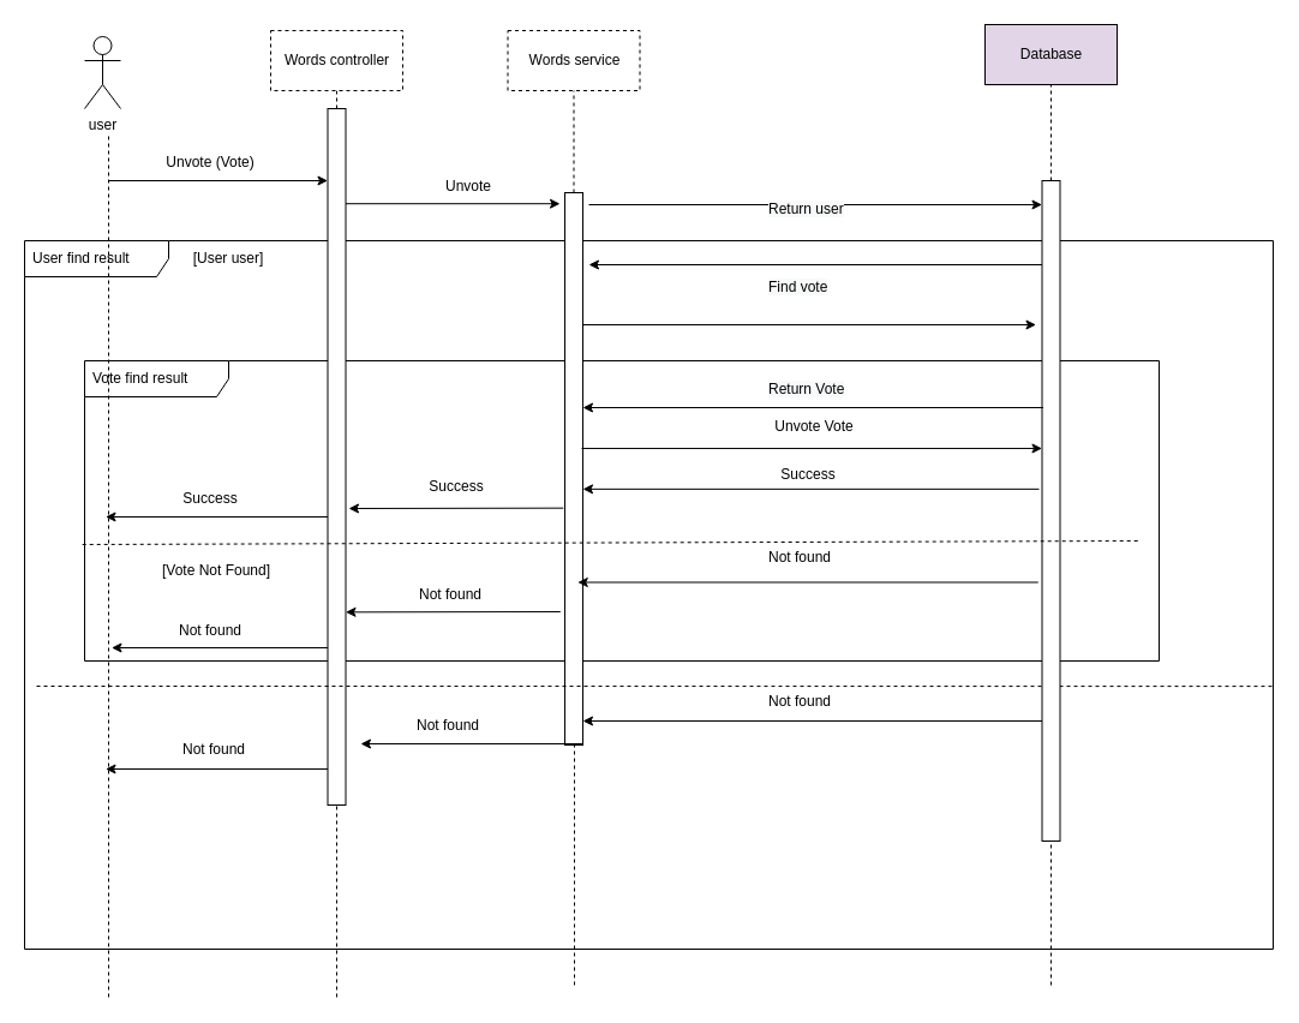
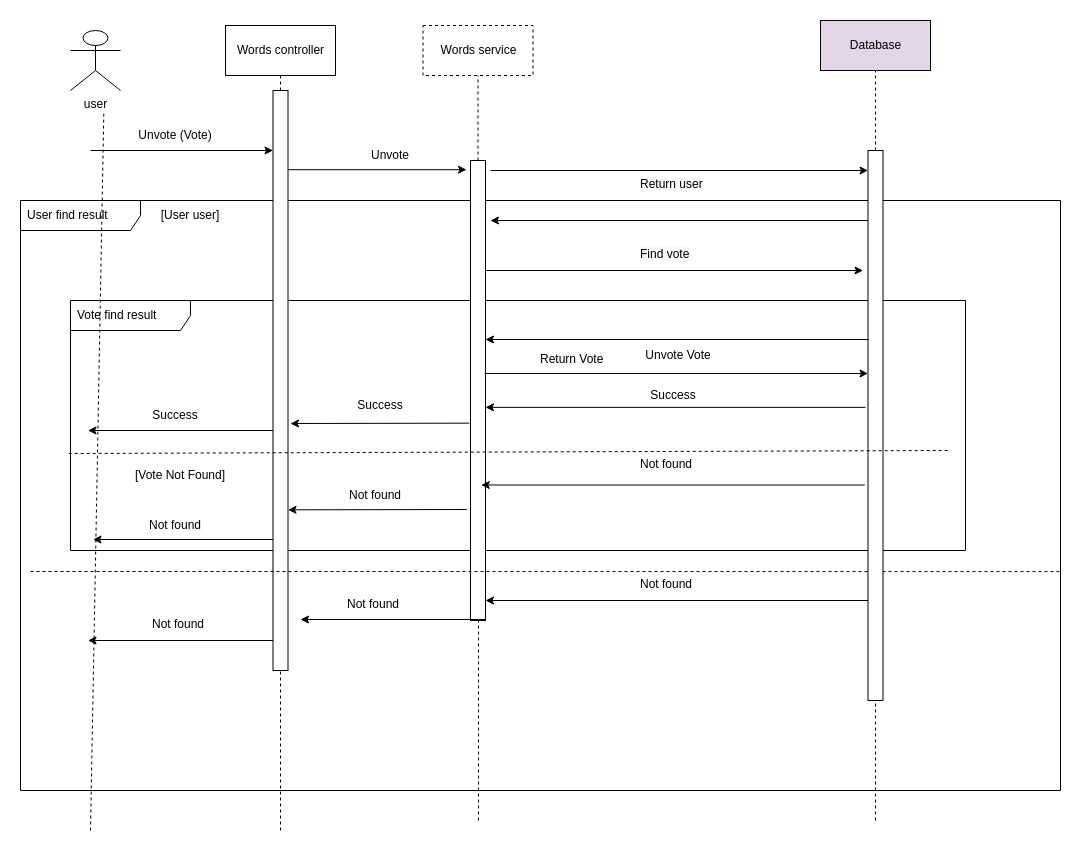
- <mxCell id="13" value="&lt;span style=&quot;&quot;&gt;Words controller&lt;/span&gt;" style="html=1;dashed=1;" vertex="1" parent="1"><mxGeometry x="225" y="25" width="110" height="50" as="geometry" /></mxCell>
+ <mxCell id="13" value="&lt;span style=&quot;&quot;&gt;Words controller&lt;/span&gt;" style="html=1;" vertex="1" parent="1"><mxGeometry x="225" y="25" width="110" height="50" as="geometry" /></mxCell>
- <mxCell id="4" value="user" style="shape=umlActor;verticalLabelPosition=bottom;verticalAlign=top;html=1;outlineConnect=0;" vertex="1" parent="1"><mxGeometry x="70" y="30" width="30" height="60" as="geometry" /></mxCell>
+ <mxCell id="4" value="user" style="shape=umlActor;verticalLabelPosition=bottom;verticalAlign=top;html=1;outlineConnect=0;" vertex="1" parent="1"><mxGeometry x="70" y="30" width="50" height="60" as="geometry" /></mxCell>
- <mxCell id="34" value="&lt;span style=&quot;color: rgb(0, 0, 0); font-family: Helvetica; font-size: 12px; font-style: normal; font-variant-ligatures: normal; font-variant-caps: normal; font-weight: 400; letter-spacing: normal; orphans: 2; text-align: center; text-indent: 0px; text-transform: none; widows: 2; word-spacing: 0px; -webkit-text-stroke-width: 0px; background-color: rgb(248, 249, 250); text-decoration-thickness: initial; text-decoration-style: initial; text-decoration-color: initial; float: none; display: inline !important;&quot;&gt;Return user&lt;/span&gt;" style="text;whiteSpace=wrap;html=1;" vertex="1" parent="1"><mxGeometry x="637.5" y="160" width="80" height="30" as="geometry" /></mxCell>
+ <mxCell id="34" value="&lt;span style=&quot;color: rgb(0, 0, 0); font-family: Helvetica; font-size: 12px; font-style: normal; font-variant-ligatures: normal; font-variant-caps: normal; font-weight: 400; letter-spacing: normal; orphans: 2; text-align: center; text-indent: 0px; text-transform: none; widows: 2; word-spacing: 0px; -webkit-text-stroke-width: 0px; background-color: rgb(248, 249, 250); text-decoration-thickness: initial; text-decoration-style: initial; text-decoration-color: initial; float: none; display: inline !important;&quot;&gt;Return user&lt;/span&gt;" style="text;whiteSpace=wrap;html=1;" vertex="1" parent="1"><mxGeometry x="637.5" y="170" width="80" height="30" as="geometry" /></mxCell>
- <mxCell id="36" value="&lt;span style=&quot;color: rgb(0, 0, 0); font-family: Helvetica; font-size: 12px; font-style: normal; font-variant-ligatures: normal; font-variant-caps: normal; font-weight: 400; letter-spacing: normal; orphans: 2; text-align: center; text-indent: 0px; text-transform: none; widows: 2; word-spacing: 0px; -webkit-text-stroke-width: 0px; background-color: rgb(248, 249, 250); text-decoration-thickness: initial; text-decoration-style: initial; text-decoration-color: initial; float: none; display: inline !important;&quot;&gt;Find vote&lt;/span&gt;" style="text;whiteSpace=wrap;html=1;" vertex="1" parent="1"><mxGeometry x="637.5" y="225" width="80" height="30" as="geometry" /></mxCell>
+ <mxCell id="36" value="&lt;span style=&quot;color: rgb(0, 0, 0); font-family: Helvetica; font-size: 12px; font-style: normal; font-variant-ligatures: normal; font-variant-caps: normal; font-weight: 400; letter-spacing: normal; orphans: 2; text-align: center; text-indent: 0px; text-transform: none; widows: 2; word-spacing: 0px; -webkit-text-stroke-width: 0px; background-color: rgb(248, 249, 250); text-decoration-thickness: initial; text-decoration-style: initial; text-decoration-color: initial; float: none; display: inline !important;&quot;&gt;Find vote&lt;/span&gt;" style="text;whiteSpace=wrap;html=1;" vertex="1" parent="1"><mxGeometry x="637.5" y="240" width="80" height="30" as="geometry" /></mxCell>
- <mxCell id="42" value="&lt;span style=&quot;color: rgb(0, 0, 0); font-family: Helvetica; font-size: 12px; font-style: normal; font-variant-ligatures: normal; font-variant-caps: normal; font-weight: 400; letter-spacing: normal; orphans: 2; text-align: center; text-indent: 0px; text-transform: none; widows: 2; word-spacing: 0px; -webkit-text-stroke-width: 0px; background-color: rgb(248, 249, 250); text-decoration-thickness: initial; text-decoration-style: initial; text-decoration-color: initial; float: none; display: inline !important;&quot;&gt;Return Vote&lt;/span&gt;" style="text;whiteSpace=wrap;html=1;" vertex="1" parent="1"><mxGeometry x="637.5" y="310" width="80" height="30" as="geometry" /></mxCell>
+ <mxCell id="42" value="&lt;span style=&quot;color: rgb(0, 0, 0); font-family: Helvetica; font-size: 12px; font-style: normal; font-variant-ligatures: normal; font-variant-caps: normal; font-weight: 400; letter-spacing: normal; orphans: 2; text-align: center; text-indent: 0px; text-transform: none; widows: 2; word-spacing: 0px; -webkit-text-stroke-width: 0px; background-color: rgb(248, 249, 250); text-decoration-thickness: initial; text-decoration-style: initial; text-decoration-color: initial; float: none; display: inline !important;&quot;&gt;Return Vote&lt;/span&gt;" style="text;whiteSpace=wrap;html=1;" vertex="1" parent="1"><mxGeometry x="537.5" y="345" width="80" height="30" as="geometry" /></mxCell>
